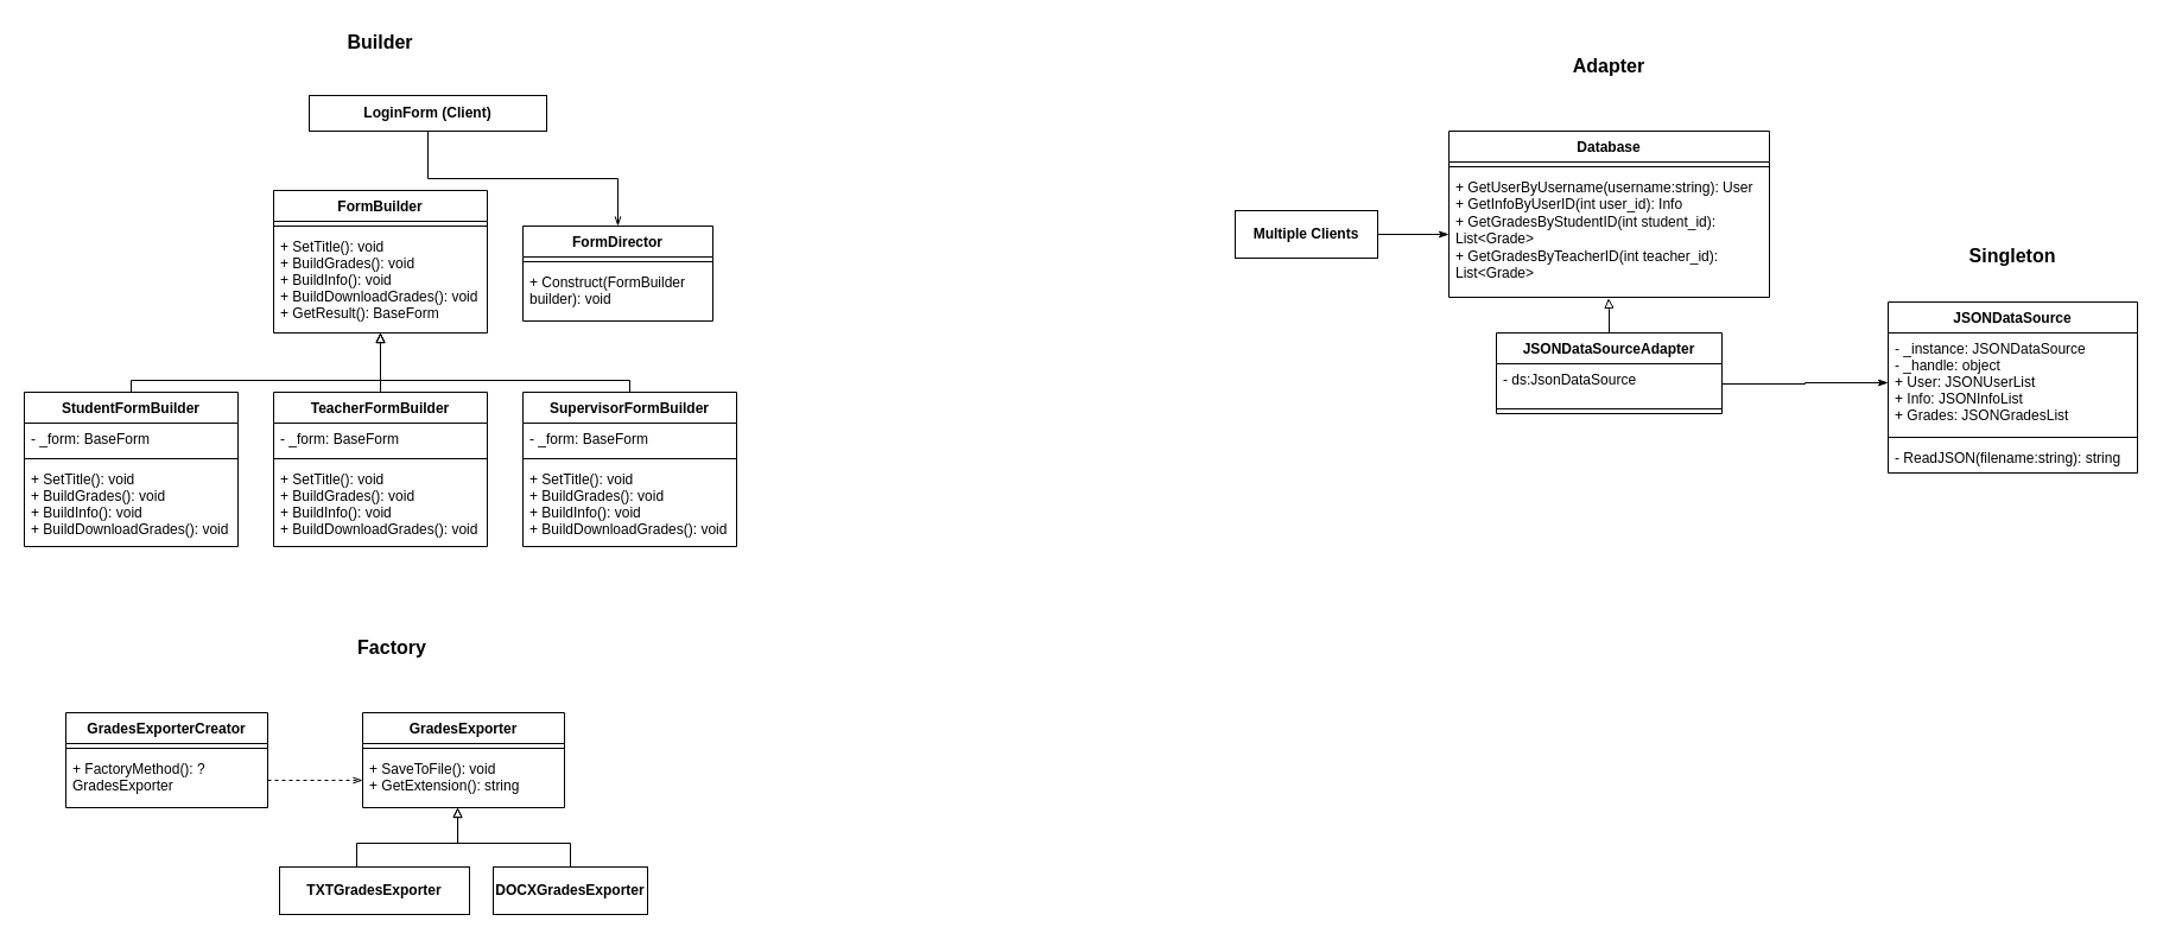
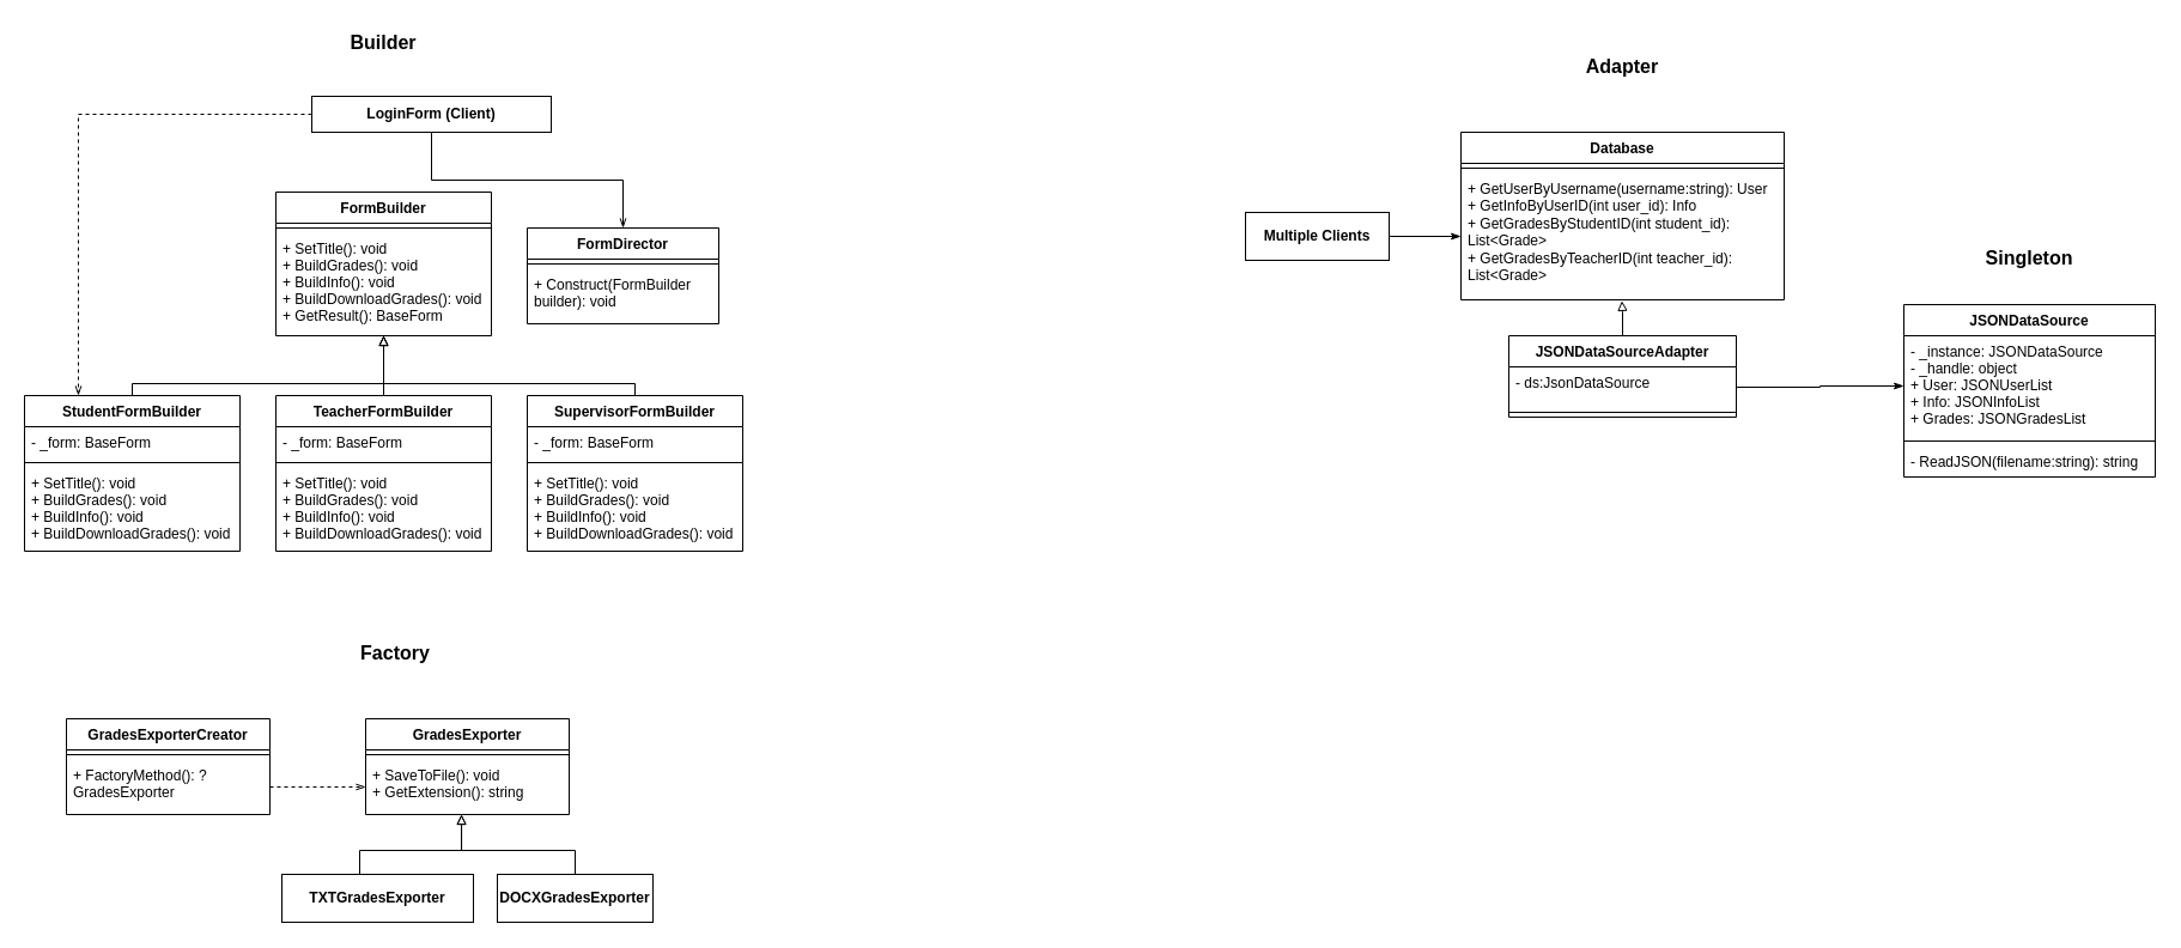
+ <mxCell id="6" style="edgeStyle=orthogonalEdgeStyle;rounded=0;orthogonalLoop=1;jettySize=auto;html=1;entryX=0.25;entryY=0;entryDx=0;entryDy=0;endArrow=openThin;endFill=0;dashed=1;" parent="1" source="7" target="12" edge="1"><mxGeometry relative="1" as="geometry" /></mxCell>
